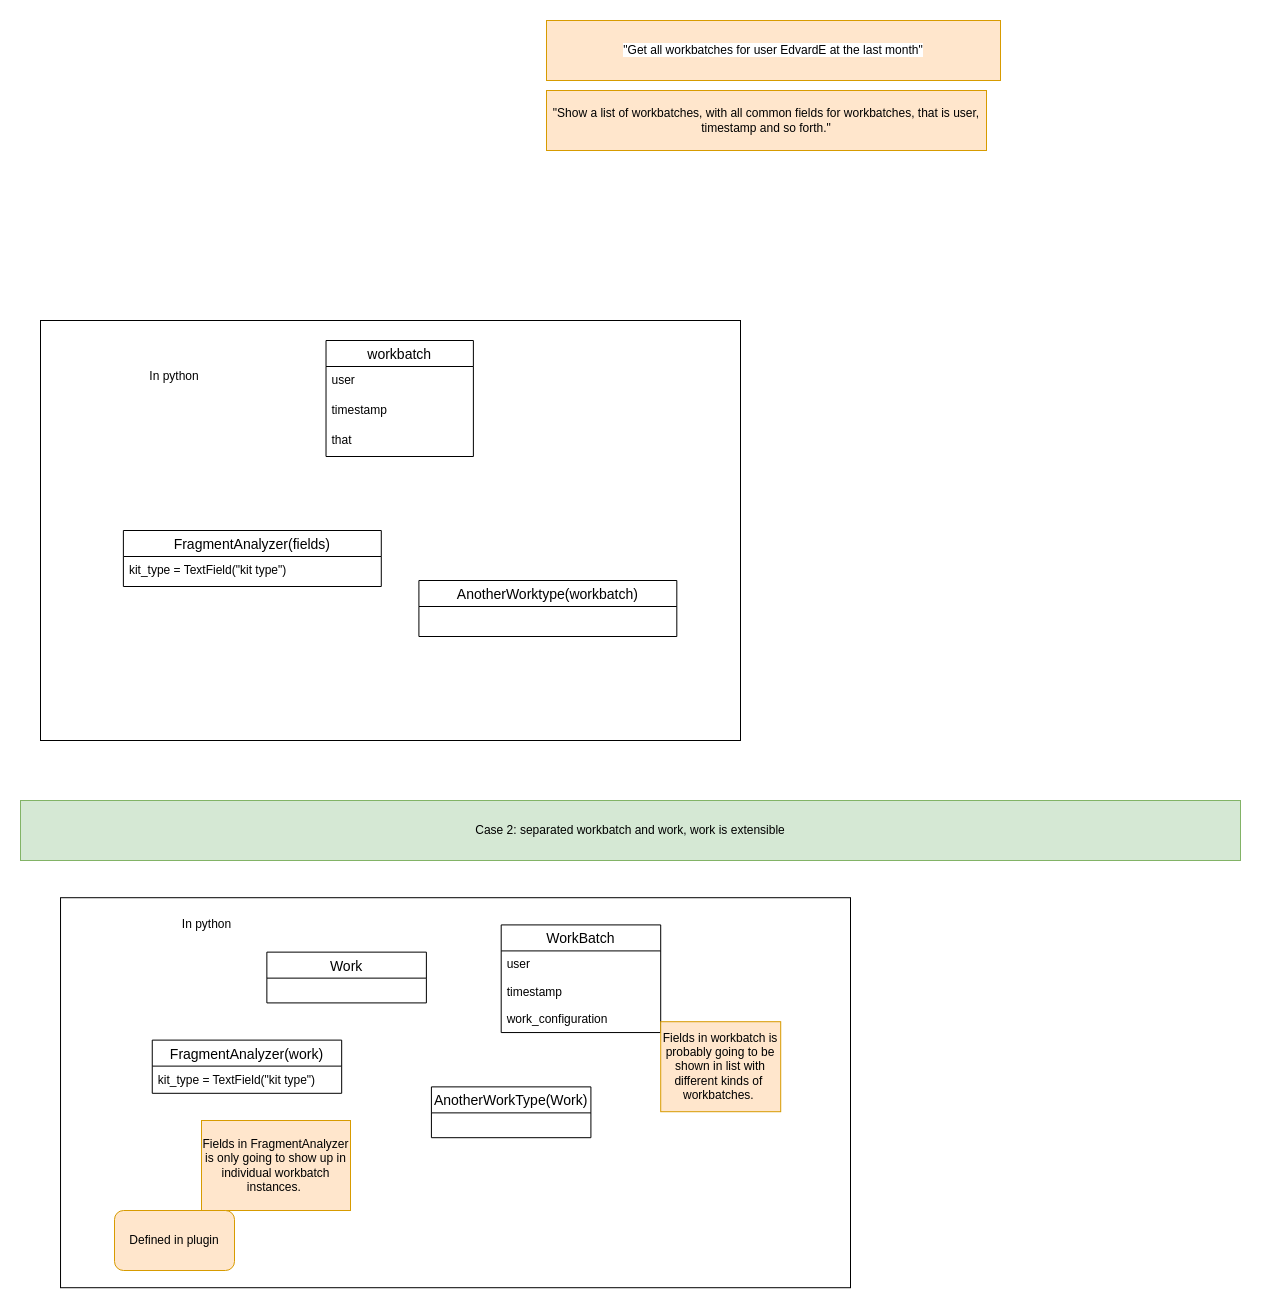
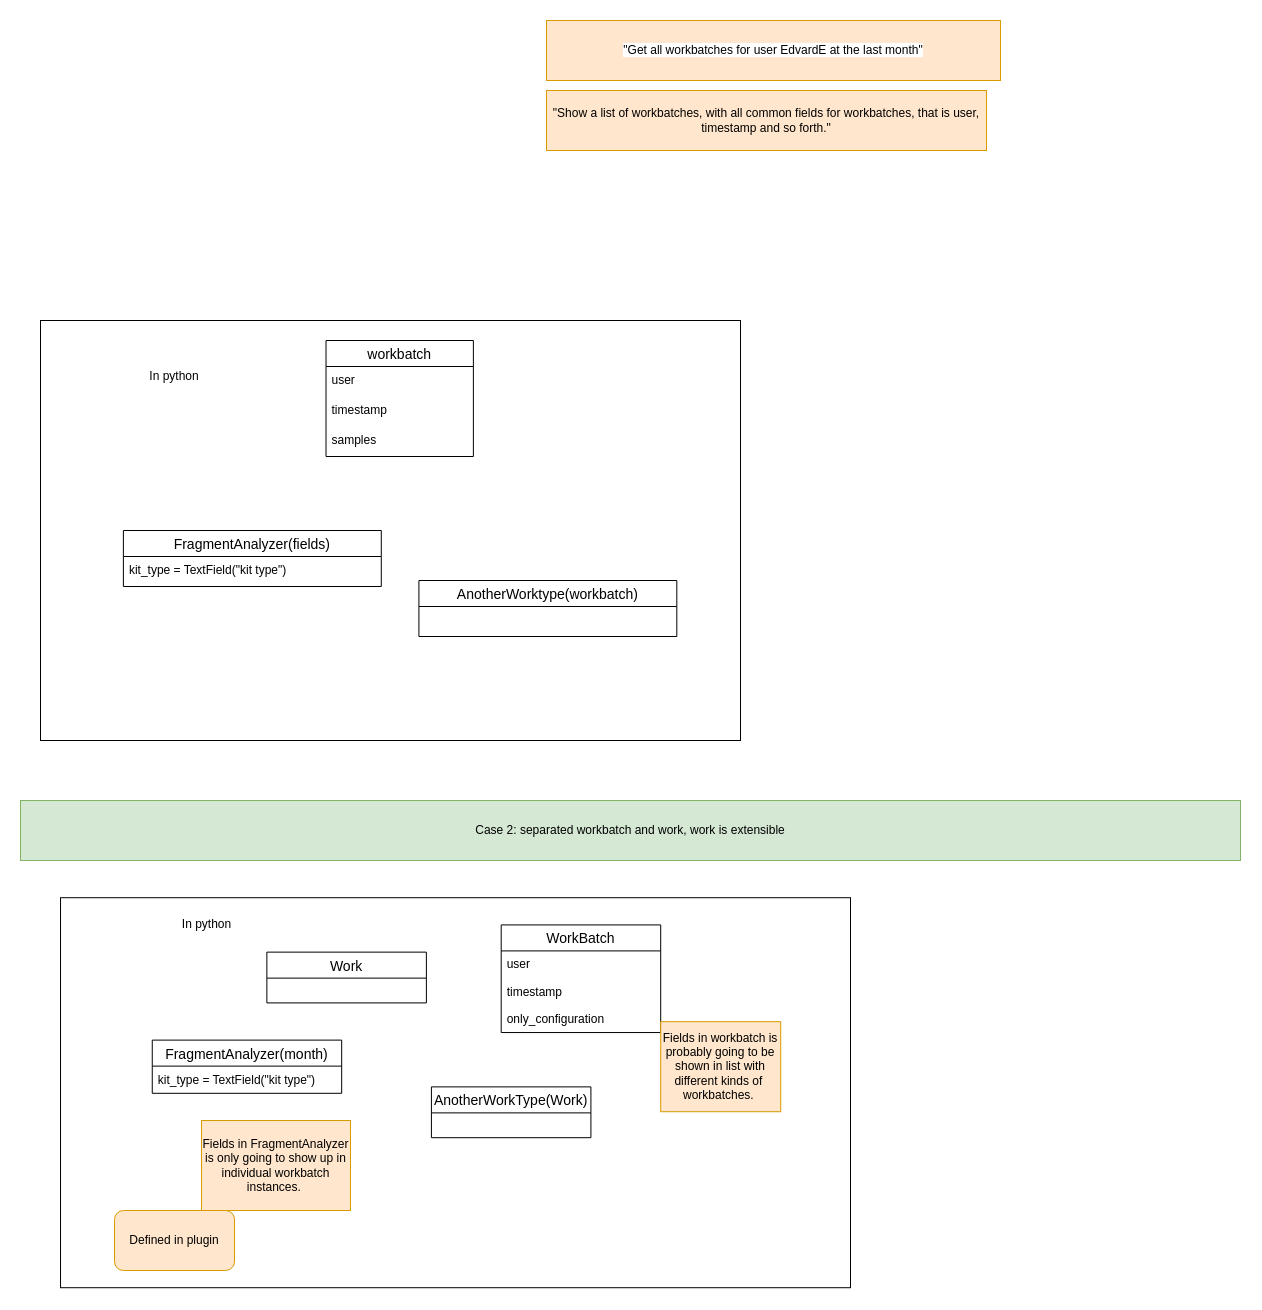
- <mxCell id="10" value="that" style="text;strokeColor=none;fillColor=none;spacingLeft=4;spacingRight=4;overflow=hidden;rotatable=0;points=[[0,0.5],[1,0.5]];portConstraint=eastwest;fontSize=12;" vertex="1" parent="7"><mxGeometry y="86" width="147.368" height="30" as="geometry" /></mxCell>
+ <mxCell id="10" value="samples" style="text;strokeColor=none;fillColor=none;spacingLeft=4;spacingRight=4;overflow=hidden;rotatable=0;points=[[0,0.5],[1,0.5]];portConstraint=eastwest;fontSize=12;" vertex="1" parent="7"><mxGeometry y="86" width="147.368" height="30" as="geometry" /></mxCell>
- <mxCell id="22" value="work_configuration" style="text;strokeColor=none;fillColor=none;spacingLeft=4;spacingRight=4;overflow=hidden;rotatable=0;points=[[0,0.5],[1,0.5]];portConstraint=eastwest;fontSize=12;" vertex="1" parent="19"><mxGeometry y="80.419" width="159.517" height="27.209" as="geometry" /></mxCell>
+ <mxCell id="22" value="only_configuration" style="text;strokeColor=none;fillColor=none;spacingLeft=4;spacingRight=4;overflow=hidden;rotatable=0;points=[[0,0.5],[1,0.5]];portConstraint=eastwest;fontSize=12;" vertex="1" parent="19"><mxGeometry y="80.419" width="159.517" height="27.209" as="geometry" /></mxCell>
- <mxCell id="16" value="FragmentAnalyzer(work)" style="swimlane;fontStyle=0;childLayout=stackLayout;horizontal=1;startSize=26;horizontalStack=0;resizeParent=1;resizeParentMax=0;resizeLast=0;collapsible=1;marginBottom=0;align=center;fontSize=14;" vertex="1" parent="12"><mxGeometry x="81.752" y="169.605" width="189.426" height="53.209" as="geometry" /></mxCell>
+ <mxCell id="16" value="FragmentAnalyzer(month)" style="swimlane;fontStyle=0;childLayout=stackLayout;horizontal=1;startSize=26;horizontalStack=0;resizeParent=1;resizeParentMax=0;resizeLast=0;collapsible=1;marginBottom=0;align=center;fontSize=14;" vertex="1" parent="12"><mxGeometry x="81.752" y="169.605" width="189.426" height="53.209" as="geometry" /></mxCell>
